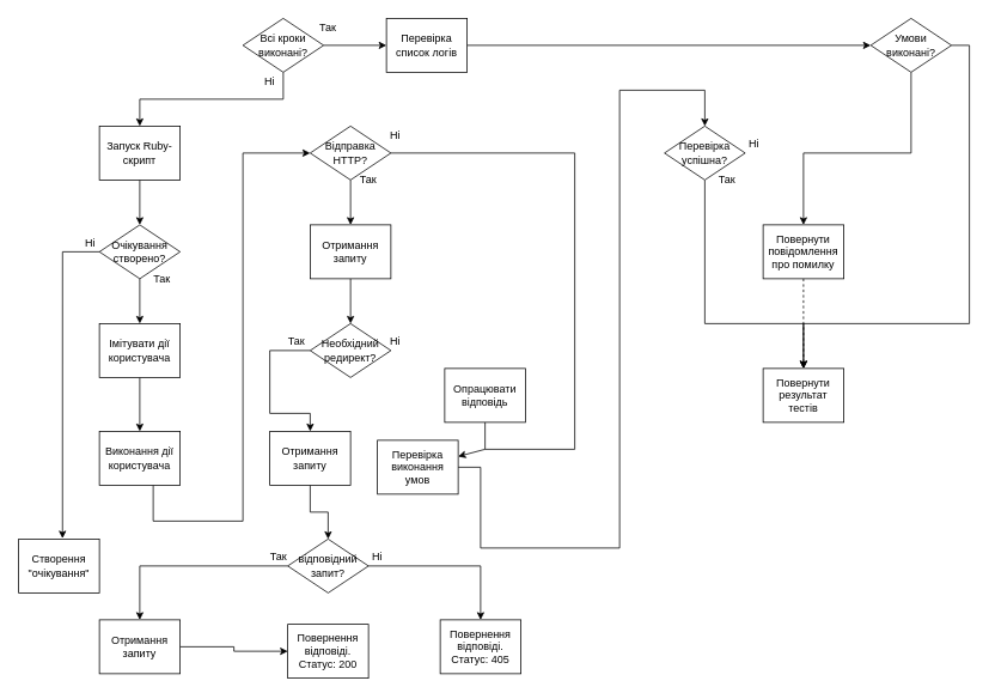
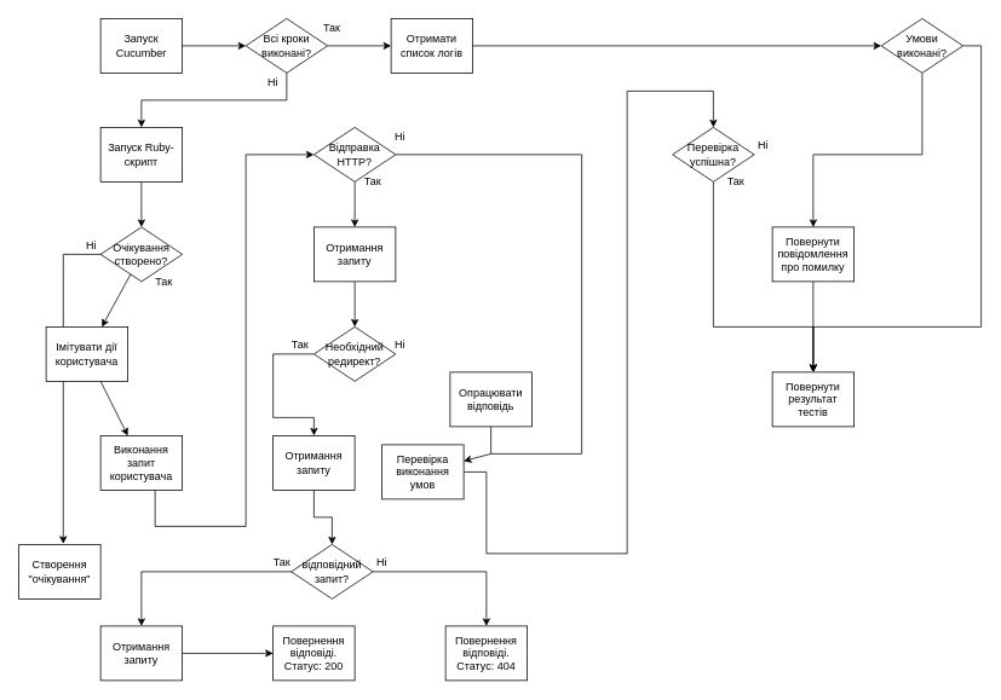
+ <mxCell id="2" value="Запуск Cucumber" style="rounded=0;whiteSpace=wrap;html=1;" vertex="1" parent="1"><mxGeometry x="110" y="20" width="90" height="60" as="geometry" /></mxCell>
+ <mxCell id="17" value="" style="endArrow=classic;html=1;exitX=1;exitY=0.5;exitDx=0;exitDy=0;entryX=0;entryY=0.5;entryDx=0;entryDy=0;" edge="1" parent="1" source="2" target="5"><mxGeometry width="50" height="50" relative="1" as="geometry"><mxPoint x="540" y="400" as="sourcePoint" /><mxPoint x="590" y="350" as="targetPoint" /></mxGeometry></mxCell>
- <mxCell id="42" value="Перевірка список логів" style="rounded=0;whiteSpace=wrap;html=1;" vertex="1" parent="1"><mxGeometry x="430" y="20" width="90" height="60" as="geometry" /></mxCell>
+ <mxCell id="42" value="Отримати список логів" style="rounded=0;whiteSpace=wrap;html=1;" vertex="1" parent="1"><mxGeometry x="430" y="20" width="90" height="60" as="geometry" /></mxCell>
- <mxCell id="38" style="edgeStyle=orthogonalEdgeStyle;rounded=0;jumpSize=0;orthogonalLoop=1;jettySize=auto;html=1;exitX=0.5;exitY=1;exitDx=0;exitDy=0;entryX=0.5;entryY=0;entryDx=0;entryDy=0;dashed=1;" edge="1" parent="1" source="39" target="40"><mxGeometry relative="1" as="geometry"><Array as="points"><mxPoint x="895" y="380" /><mxPoint x="895" y="380" /></Array></mxGeometry></mxCell>
+ <mxCell id="38" style="edgeStyle=orthogonalEdgeStyle;rounded=0;jumpSize=0;orthogonalLoop=1;jettySize=auto;html=1;exitX=0.5;exitY=1;exitDx=0;exitDy=0;entryX=0.5;entryY=0;entryDx=0;entryDy=0;" edge="1" parent="1" source="39" target="40"><mxGeometry relative="1" as="geometry"><Array as="points"><mxPoint x="895" y="380" /><mxPoint x="895" y="380" /></Array></mxGeometry></mxCell>
- <mxCell id="12" value="Імітувати дії користувача" style="rounded=0;whiteSpace=wrap;html=1;" vertex="1" parent="1"><mxGeometry x="110" y="360" width="90" height="60" as="geometry" /></mxCell>
+ <mxCell id="12" value="Імітувати дії користувача" style="rounded=0;whiteSpace=wrap;html=1;" vertex="1" parent="1"><mxGeometry x="50" y="360" width="90" height="60" as="geometry" /></mxCell>
- <mxCell id="14" value="Виконання дії користувача" style="rounded=0;whiteSpace=wrap;html=1;" vertex="1" parent="1"><mxGeometry x="110" y="480" width="90" height="60" as="geometry" /></mxCell>
+ <mxCell id="14" value="Виконання запит користувача" style="rounded=0;whiteSpace=wrap;html=1;" vertex="1" parent="1"><mxGeometry x="110" y="480" width="90" height="60" as="geometry" /></mxCell>
- <mxCell id="35" value="Повернення відповіді. Статус: 405" style="rounded=0;whiteSpace=wrap;html=1;" vertex="1" parent="1"><mxGeometry x="490" y="690" width="90" height="60" as="geometry" /></mxCell>
+ <mxCell id="35" value="Повернення відповіді. Статус: 404" style="rounded=0;whiteSpace=wrap;html=1;" vertex="1" parent="1"><mxGeometry x="490" y="690" width="90" height="60" as="geometry" /></mxCell>
- <mxCell id="30" value="Повернення відповіді. Статус: 200" style="rounded=0;whiteSpace=wrap;html=1;" vertex="1" parent="1"><mxGeometry x="320" y="695" width="90" height="60" as="geometry" /></mxCell>
+ <mxCell id="30" value="Повернення відповіді. Статус: 200" style="rounded=0;whiteSpace=wrap;html=1;" vertex="1" parent="1"><mxGeometry x="300" y="690" width="90" height="60" as="geometry" /></mxCell>
